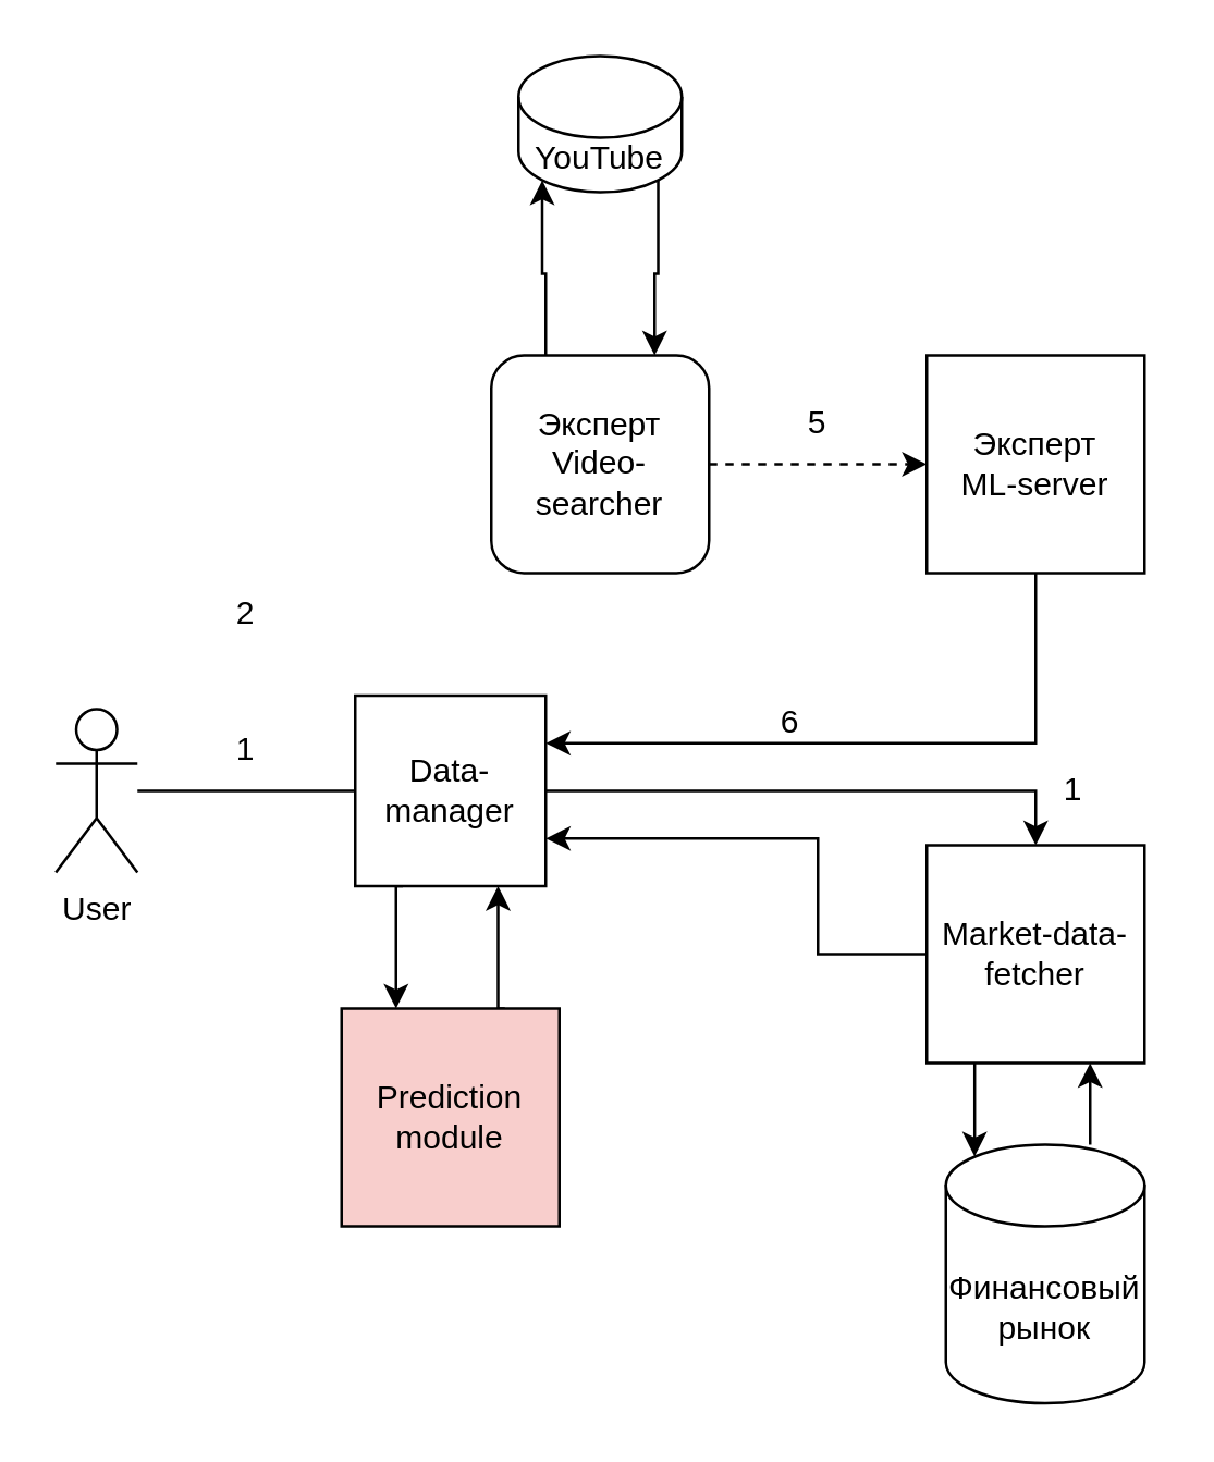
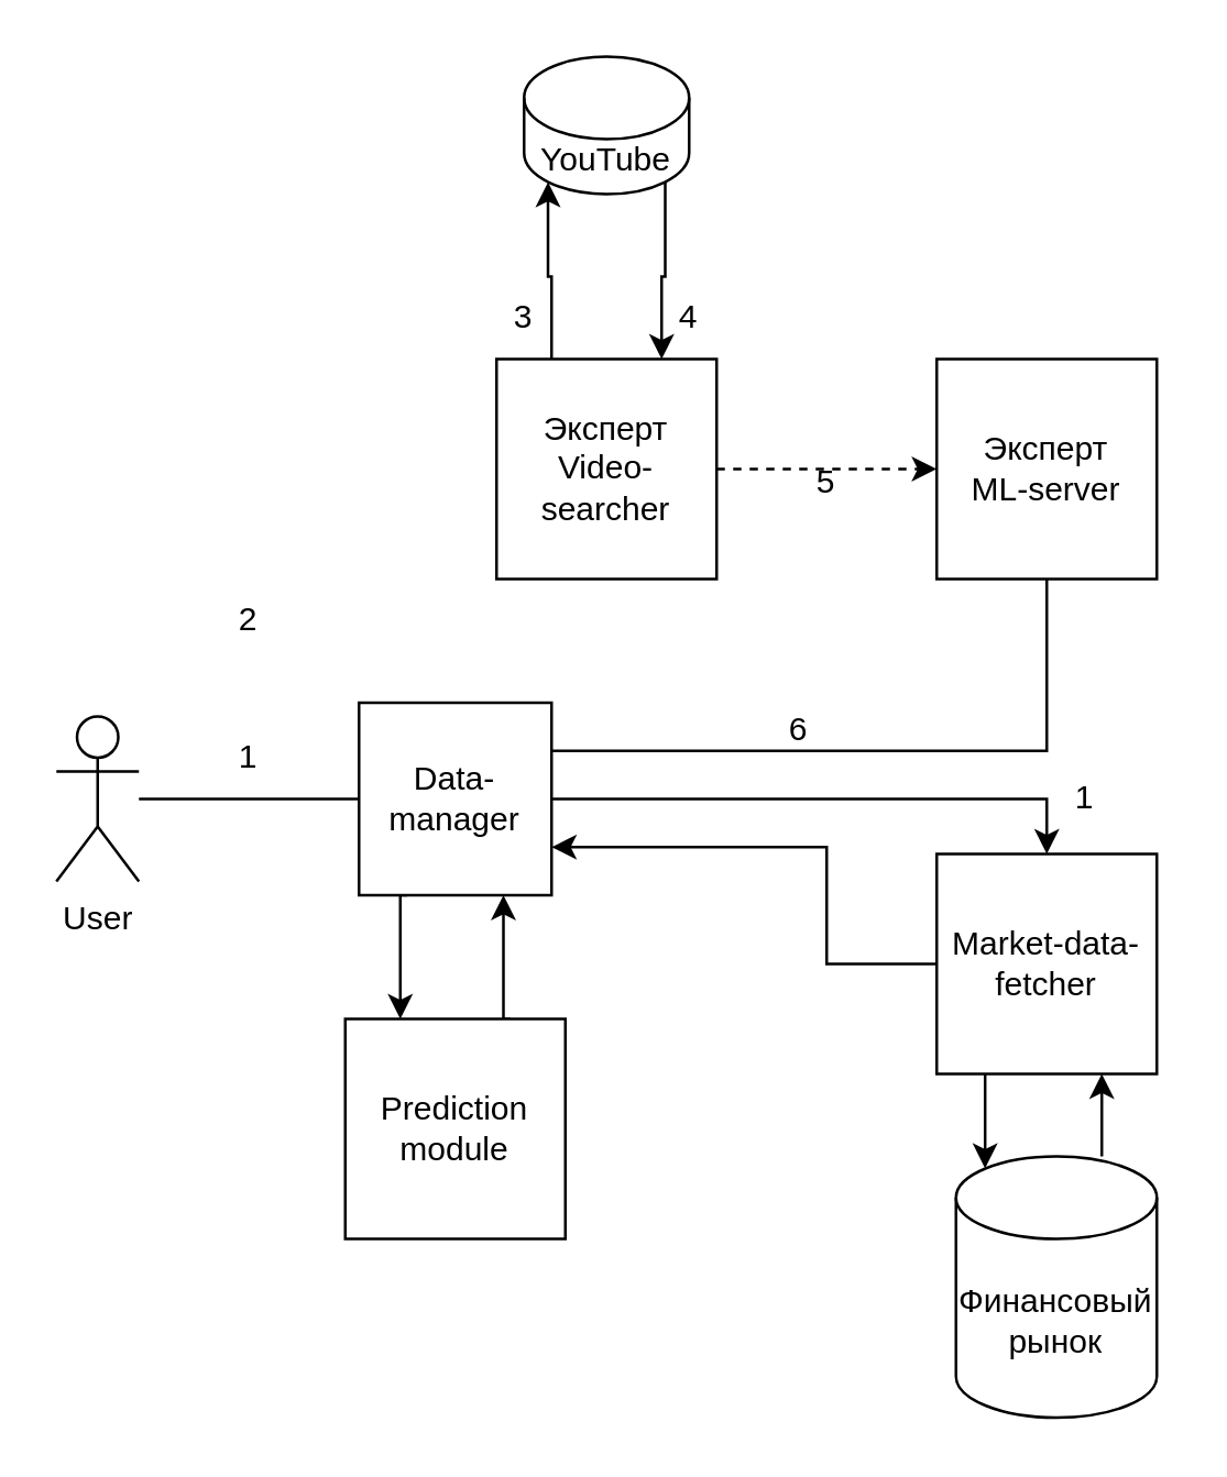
+ <mxCell id="23" value="3" style="text;strokeColor=none;align=center;fillColor=none;html=1;verticalAlign=middle;whiteSpace=wrap;rounded=0;" vertex="1" parent="1"><mxGeometry x="160" y="100" width="60" height="30" as="geometry" /></mxCell>
+ <mxCell id="24" value="4" style="text;strokeColor=none;align=center;fillColor=none;html=1;verticalAlign=middle;whiteSpace=wrap;rounded=0;" vertex="1" parent="1"><mxGeometry x="220" y="100" width="60" height="30" as="geometry" /></mxCell>
- <mxCell id="25" value="5" style="text;strokeColor=none;align=center;fillColor=none;html=1;verticalAlign=middle;whiteSpace=wrap;rounded=0;" vertex="1" parent="1"><mxGeometry x="270" y="140" width="60" height="30" as="geometry" /></mxCell>
+ <mxCell id="25" value="5" style="text;strokeColor=none;align=center;fillColor=none;html=1;verticalAlign=middle;whiteSpace=wrap;rounded=0;" vertex="1" parent="1"><mxGeometry x="270" y="160" width="60" height="30" as="geometry" /></mxCell>
- <mxCell id="16" value="Эксперт&lt;br&gt;Video-searcher" style="whiteSpace=wrap;html=1;aspect=fixed;rounded=1;" vertex="1" parent="1"><mxGeometry x="180" y="130" width="80" height="80" as="geometry" /></mxCell>
+ <mxCell id="16" value="Эксперт&lt;br&gt;Video-searcher" style="whiteSpace=wrap;html=1;aspect=fixed;" vertex="1" parent="1"><mxGeometry x="180" y="130" width="80" height="80" as="geometry" /></mxCell>
- <mxCell id="17" style="edgeStyle=orthogonalEdgeStyle;rounded=0;orthogonalLoop=1;jettySize=auto;html=1;entryX=1;entryY=0.25;entryDx=0;entryDy=0;" edge="1" parent="1" source="18" target="13"><mxGeometry relative="1" as="geometry"><Array as="points"><mxPoint x="380" y="273" /></Array></mxGeometry></mxCell>
+ <mxCell id="17" style="edgeStyle=orthogonalEdgeStyle;rounded=0;orthogonalLoop=1;jettySize=auto;html=1;entryX=1;entryY=0.25;entryDx=0;entryDy=0;endArrow=none;" edge="1" parent="1" source="18" target="13"><mxGeometry relative="1" as="geometry"><Array as="points"><mxPoint x="380" y="273" /></Array></mxGeometry></mxCell>
- <mxCell id="20" value="Prediction module" style="whiteSpace=wrap;html=1;aspect=fixed;fillColor=#f8cecc;" vertex="1" parent="1"><mxGeometry x="125" y="370" width="80" height="80" as="geometry" /></mxCell>
+ <mxCell id="20" value="Prediction module" style="whiteSpace=wrap;html=1;aspect=fixed;" vertex="1" parent="1"><mxGeometry x="125" y="370" width="80" height="80" as="geometry" /></mxCell>
